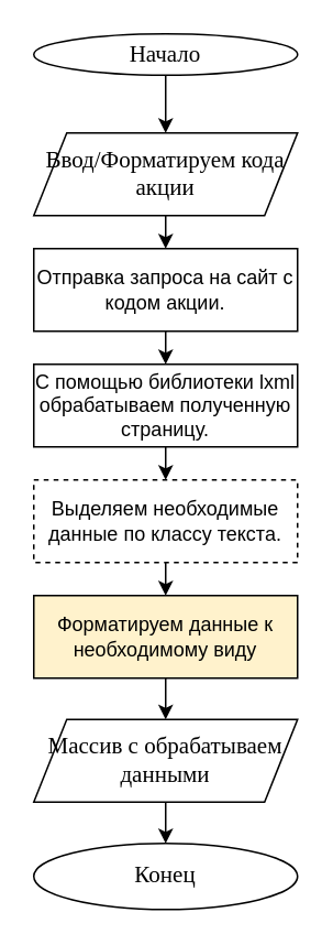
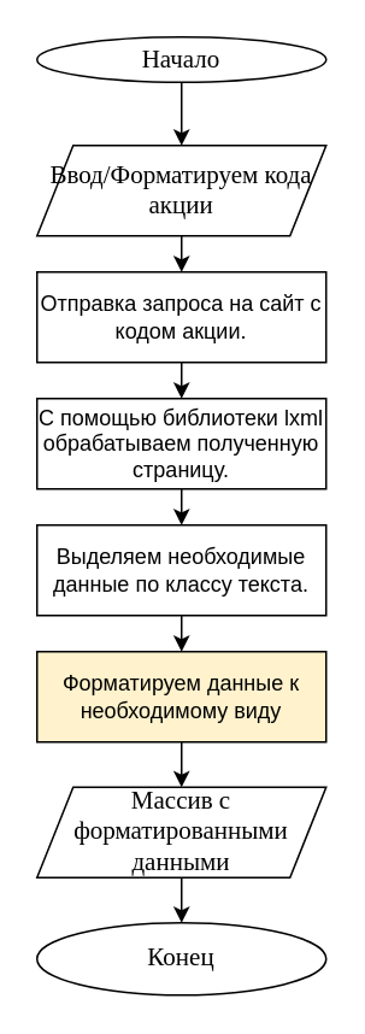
- <mxCell id="11" value="Выделяем необходимые данные по классу текста." style="rounded=0;whiteSpace=wrap;html=1;dashed=1;" vertex="1" parent="1"><mxGeometry x="20" y="290" width="160" height="50" as="geometry" /></mxCell>
+ <mxCell id="11" value="Выделяем необходимые данные по классу текста." style="rounded=0;whiteSpace=wrap;html=1;" vertex="1" parent="1"><mxGeometry x="20" y="290" width="160" height="50" as="geometry" /></mxCell>
- <mxCell id="15" value="&lt;font style=&quot;font-size: 14px&quot; face=&quot;Times New Roman&quot;&gt;Массив с обрабатываем данными&lt;/font&gt;" style="shape=parallelogram;perimeter=parallelogramPerimeter;whiteSpace=wrap;html=1;fixedSize=1;" vertex="1" parent="1"><mxGeometry x="20" y="435" width="160" height="50" as="geometry" /></mxCell>
+ <mxCell id="15" value="&lt;font style=&quot;font-size: 14px&quot; face=&quot;Times New Roman&quot;&gt;Массив с форматированными данными&lt;/font&gt;" style="shape=parallelogram;perimeter=parallelogramPerimeter;whiteSpace=wrap;html=1;fixedSize=1;" vertex="1" parent="1"><mxGeometry x="20" y="435" width="160" height="50" as="geometry" /></mxCell>
